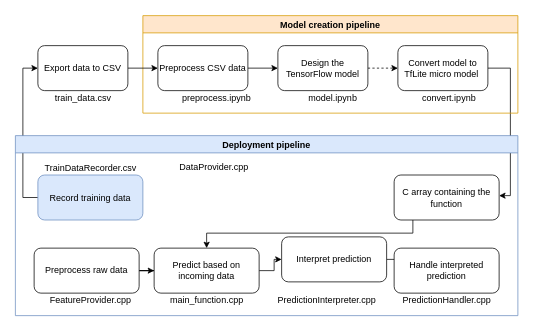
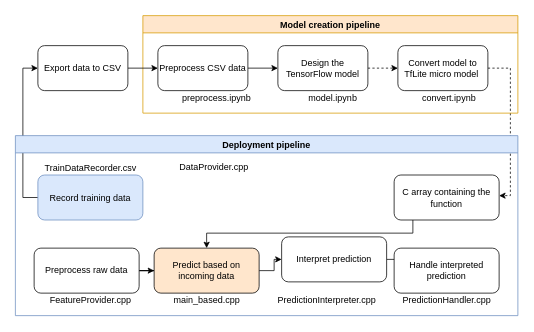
- <mxCell id="3" style="edgeStyle=orthogonalEdgeStyle;rounded=0;orthogonalLoop=1;jettySize=auto;html=1;exitX=1;exitY=0.5;exitDx=0;exitDy=0;" parent="1" source="9" target="16" edge="1"><mxGeometry relative="1" as="geometry"><mxPoint x="140" y="180" as="targetPoint" /><Array as="points"><mxPoint x="680" y="90" /><mxPoint x="680" y="260" /></Array></mxGeometry></mxCell>
+ <mxCell id="3" style="edgeStyle=orthogonalEdgeStyle;rounded=0;orthogonalLoop=1;jettySize=auto;html=1;exitX=1;exitY=0.5;exitDx=0;exitDy=0;dashed=1;" parent="1" source="9" target="16" edge="1"><mxGeometry relative="1" as="geometry"><mxPoint x="140" y="180" as="targetPoint" /><Array as="points"><mxPoint x="680" y="90" /><mxPoint x="680" y="260" /></Array></mxGeometry></mxCell>
- <mxCell id="32" value="train_data.csv" style="text;html=1;align=center;verticalAlign=middle;resizable=0;points=[];autosize=1;strokeColor=none;fillColor=none;" parent="1" vertex="1"><mxGeometry x="65" y="120" width="90" height="20" as="geometry" /></mxCell>
- <mxCell id="20" value="Predict based on incoming data" style="rounded=1;whiteSpace=wrap;html=1;" parent="13" vertex="1"><mxGeometry x="185" y="150" width="140" height="60" as="geometry" /></mxCell>
+ <mxCell id="20" value="Predict based on incoming data" style="rounded=1;whiteSpace=wrap;html=1;fillColor=#ffe6cc;" parent="13" vertex="1"><mxGeometry x="185" y="150" width="140" height="60" as="geometry" /></mxCell>
- <mxCell id="26" value="main_function.cpp" style="text;html=1;align=center;verticalAlign=middle;resizable=0;points=[];autosize=1;strokeColor=none;fillColor=none;" parent="13" vertex="1"><mxGeometry x="200" y="210" width="110" height="20" as="geometry" /></mxCell>
+ <mxCell id="26" value="main_based.cpp" style="text;html=1;align=center;verticalAlign=middle;resizable=0;points=[];autosize=1;strokeColor=none;fillColor=none;" parent="13" vertex="1"><mxGeometry x="200" y="210" width="110" height="20" as="geometry" /></mxCell>
